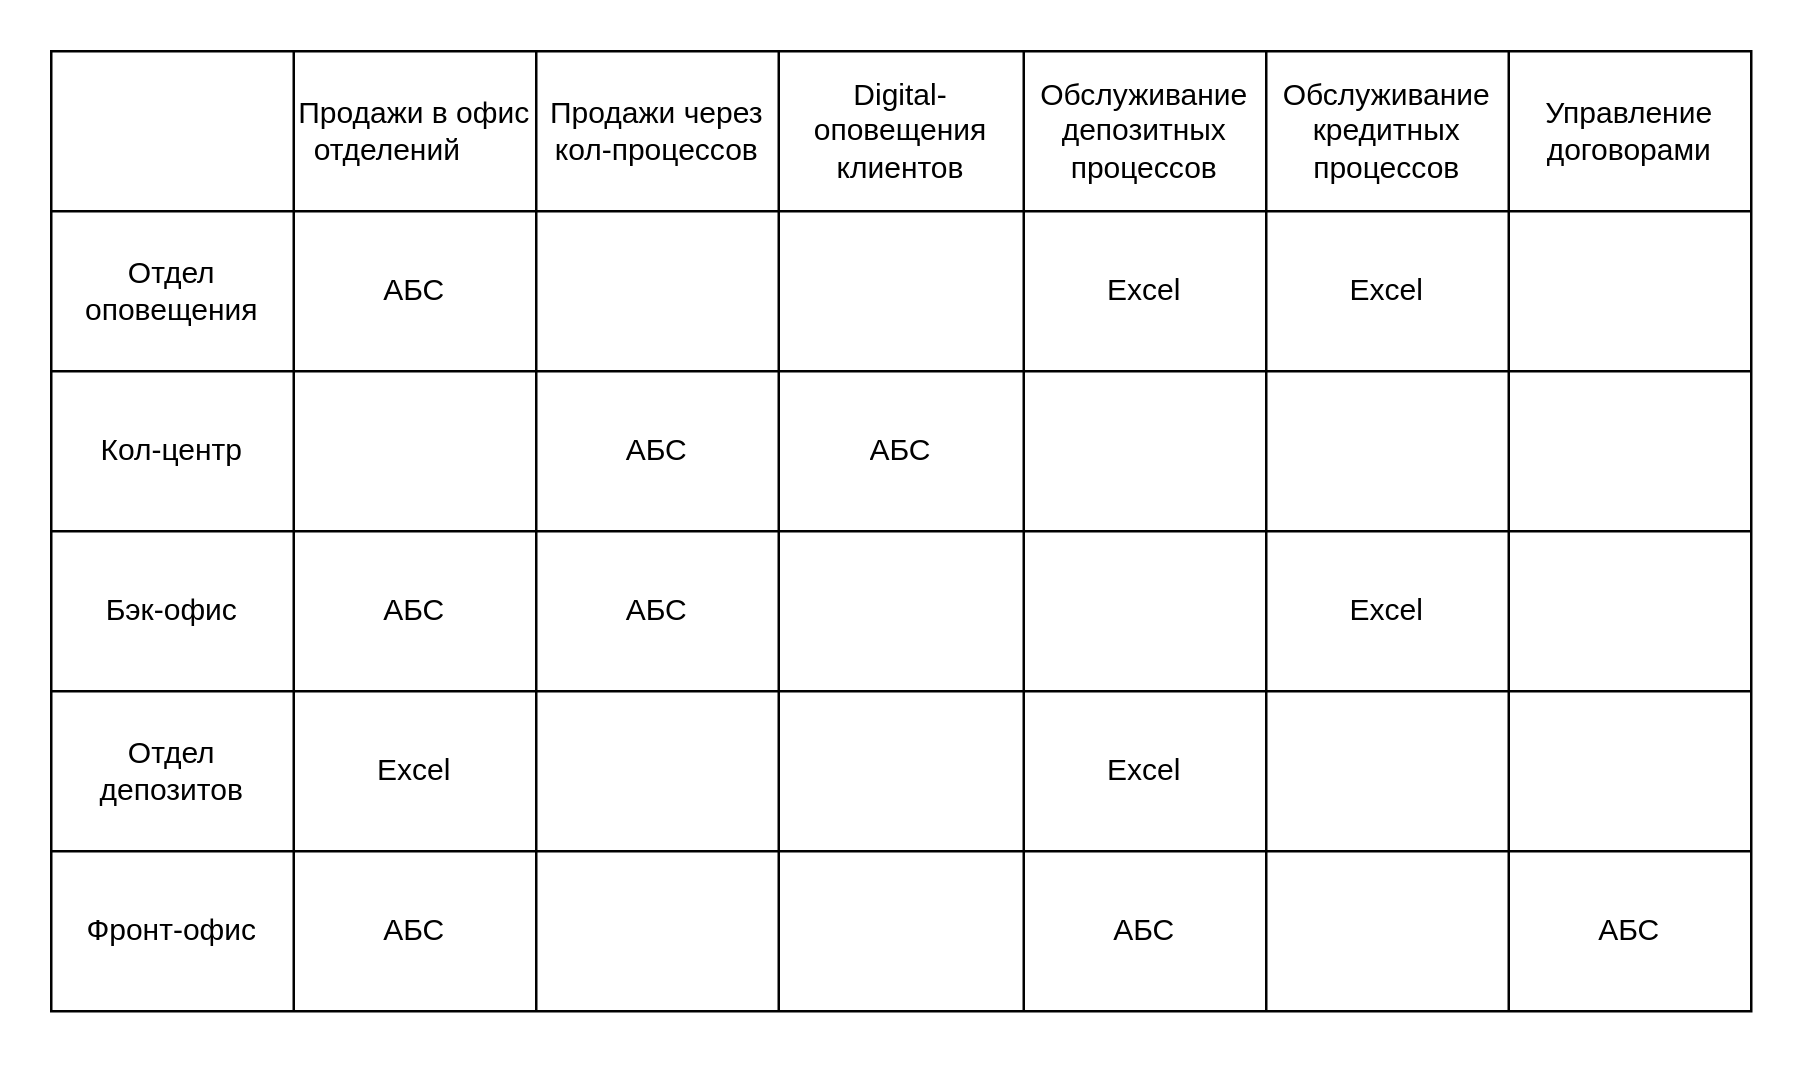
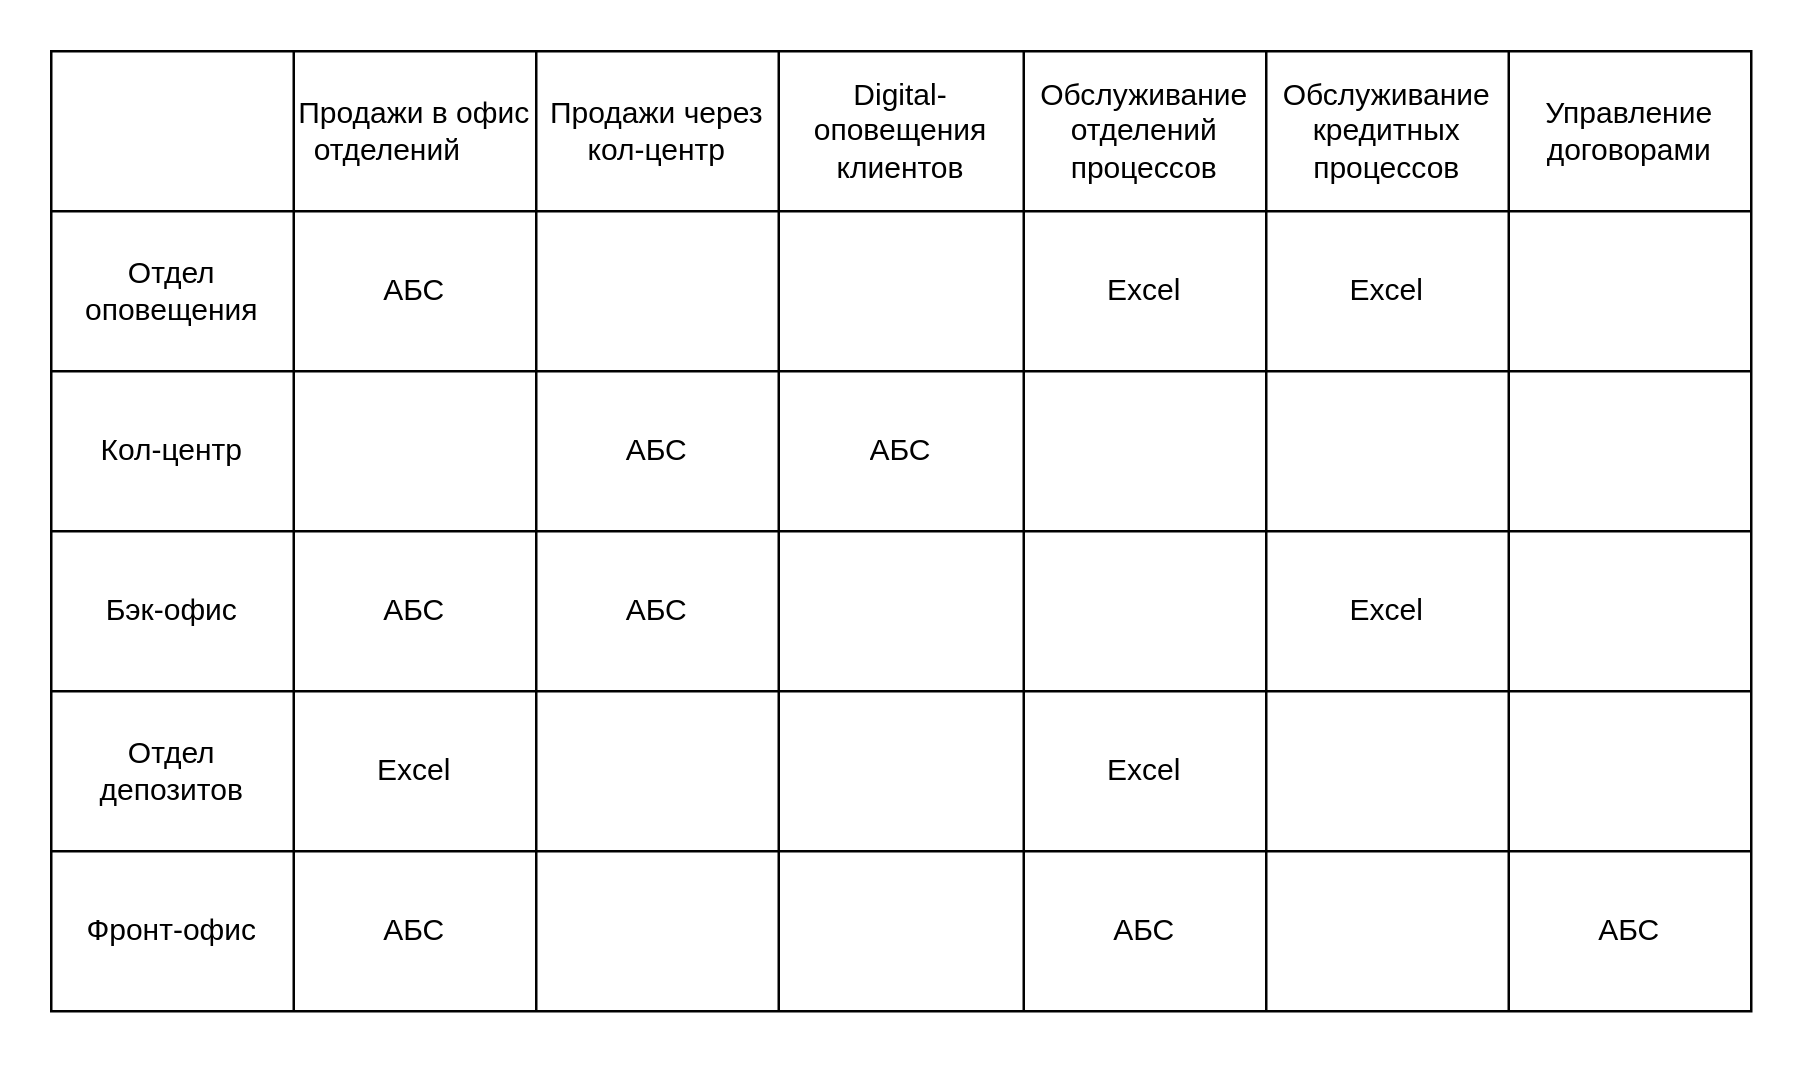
- <mxCell id="6" value="Продажи через кол-процессов" style="shape=partialRectangle;html=1;whiteSpace=wrap;connectable=0;strokeColor=inherit;overflow=hidden;fillColor=none;top=0;left=0;bottom=0;right=0;pointerEvents=1;" parent="3" vertex="1"><mxGeometry x="194" width="97" height="64" as="geometry"><mxRectangle width="97" height="64" as="alternateBounds" /></mxGeometry></mxCell>
+ <mxCell id="6" value="Продажи через кол-центр" style="shape=partialRectangle;html=1;whiteSpace=wrap;connectable=0;strokeColor=inherit;overflow=hidden;fillColor=none;top=0;left=0;bottom=0;right=0;pointerEvents=1;" parent="3" vertex="1"><mxGeometry x="194" width="97" height="64" as="geometry"><mxRectangle width="97" height="64" as="alternateBounds" /></mxGeometry></mxCell>
- <mxCell id="8" value="Обслуживание депозитных процессов" style="shape=partialRectangle;html=1;whiteSpace=wrap;connectable=0;strokeColor=inherit;overflow=hidden;fillColor=none;top=0;left=0;bottom=0;right=0;pointerEvents=1;" parent="3" vertex="1"><mxGeometry x="389" width="97" height="64" as="geometry"><mxRectangle width="97" height="64" as="alternateBounds" /></mxGeometry></mxCell>
+ <mxCell id="8" value="Обслуживание отделений процессов" style="shape=partialRectangle;html=1;whiteSpace=wrap;connectable=0;strokeColor=inherit;overflow=hidden;fillColor=none;top=0;left=0;bottom=0;right=0;pointerEvents=1;" parent="3" vertex="1"><mxGeometry x="389" width="97" height="64" as="geometry"><mxRectangle width="97" height="64" as="alternateBounds" /></mxGeometry></mxCell>
